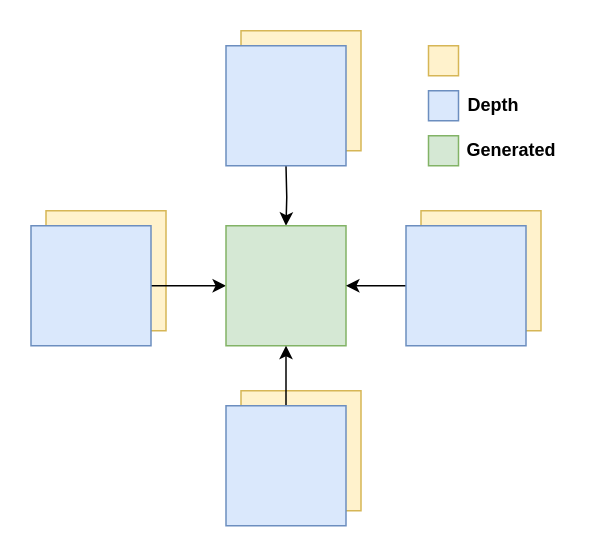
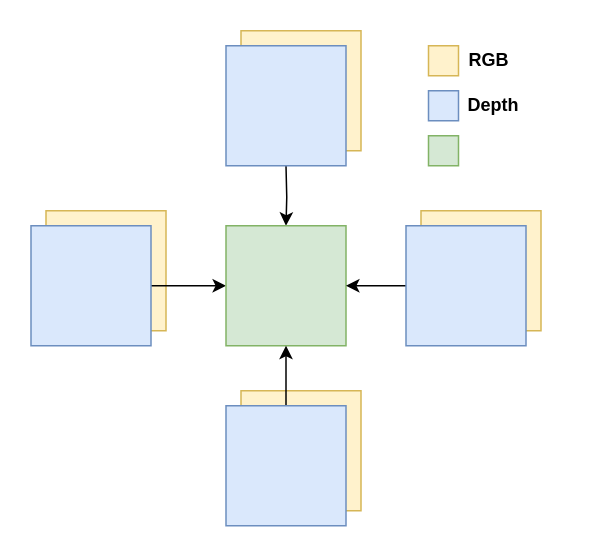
+ <mxCell id="17" value="&lt;b&gt;RGB&lt;/b&gt;" style="text;html=1;align=center;verticalAlign=middle;resizable=0;points=[];autosize=1;strokeColor=none;fillColor=none;" vertex="1" parent="1"><mxGeometry x="305" y="30" width="40" height="20" as="geometry" /></mxCell>
- <mxCell id="20" value="&lt;b&gt;Generated&lt;/b&gt;" style="text;html=1;align=center;verticalAlign=middle;resizable=0;points=[];autosize=1;strokeColor=none;fillColor=none;" vertex="1" parent="1"><mxGeometry x="305" y="90" width="70" height="20" as="geometry" /></mxCell>
